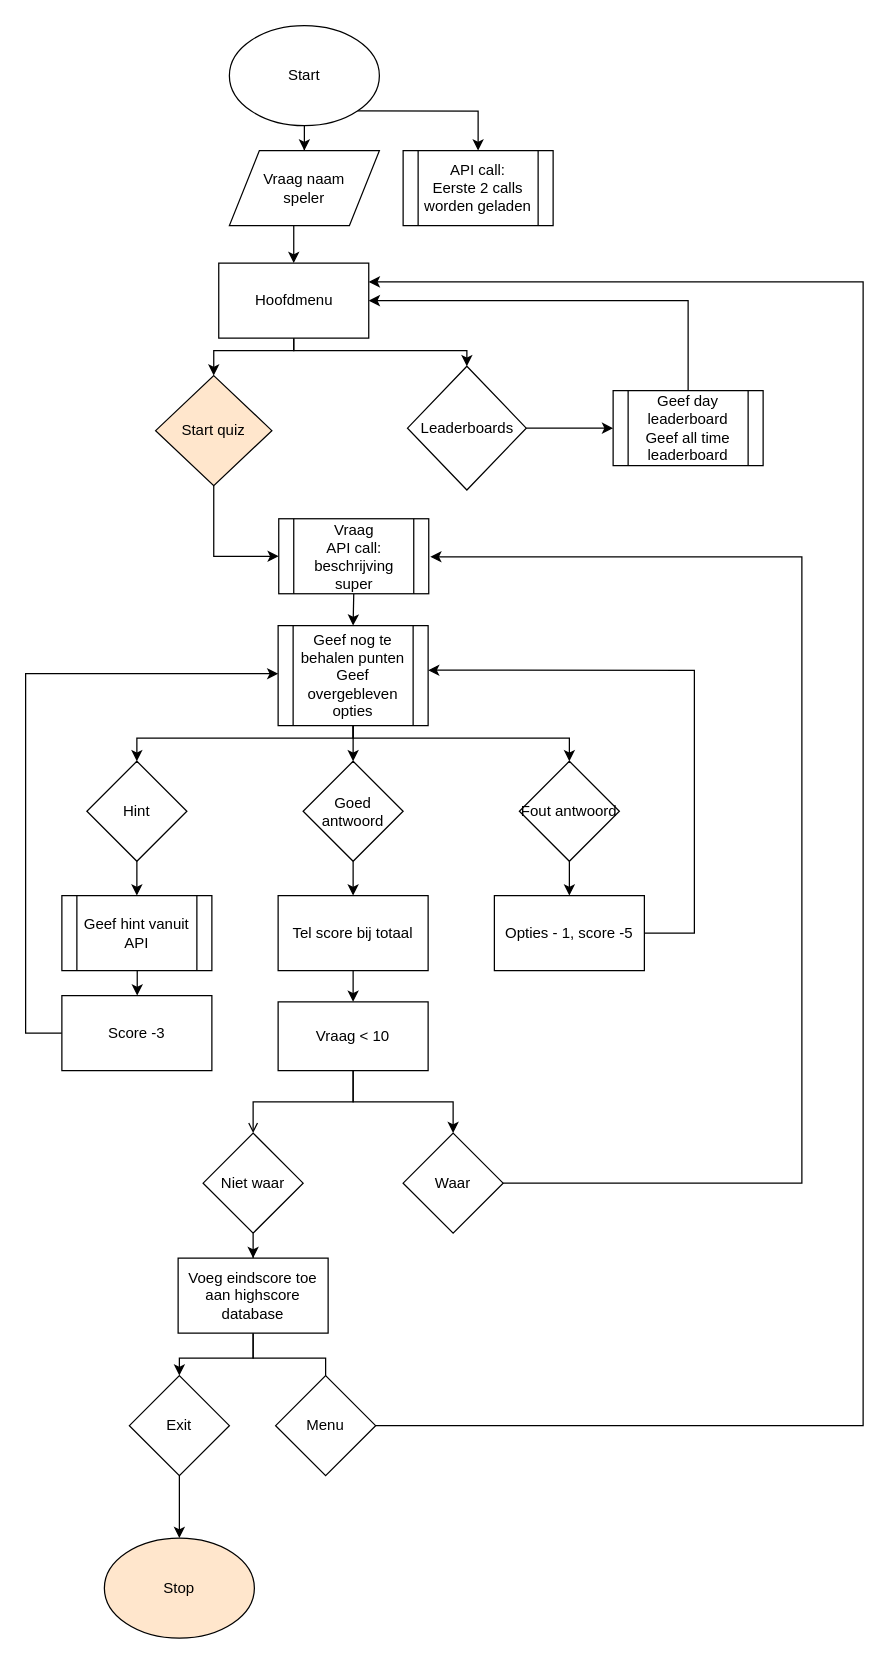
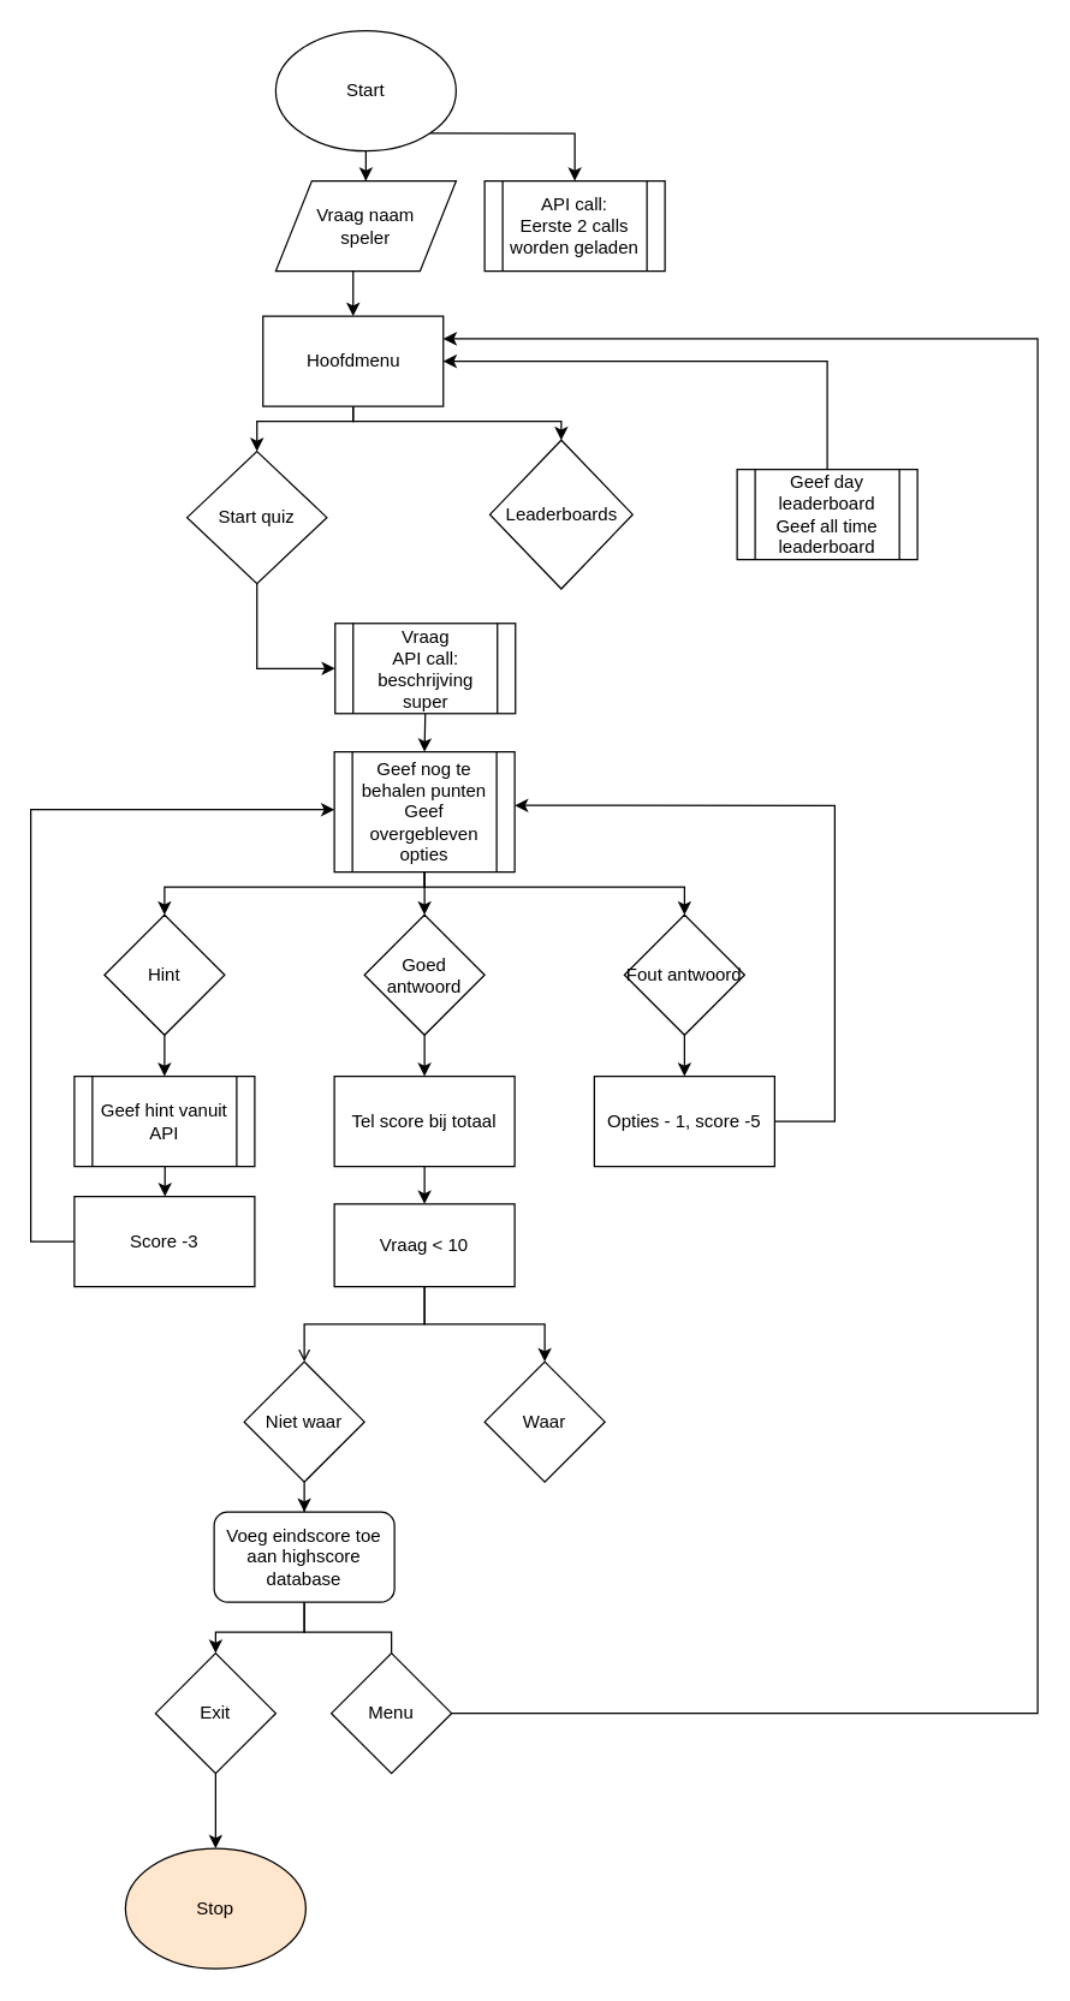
- <mxCell id="35" style="edgeStyle=orthogonalEdgeStyle;rounded=0;orthogonalLoop=1;jettySize=auto;html=1;exitX=1;exitY=0.5;exitDx=0;exitDy=0;entryX=0;entryY=0.5;entryDx=0;entryDy=0;" parent="1" source="36" target="48" edge="1"><mxGeometry relative="1" as="geometry"><mxPoint x="490.714" y="342.143" as="targetPoint" /></mxGeometry></mxCell>
- <mxCell id="34" value="Start quiz" style="rhombus;whiteSpace=wrap;html=1;fillColor=#ffe6cc;" parent="1" vertex="1"><mxGeometry x="124" y="300" width="93" height="88" as="geometry" /></mxCell>
+ <mxCell id="34" value="Start quiz" style="rhombus;whiteSpace=wrap;html=1;" parent="1" vertex="1"><mxGeometry x="124" y="300" width="93" height="88" as="geometry" /></mxCell>
- <mxCell id="23" style="edgeStyle=orthogonalEdgeStyle;rounded=0;orthogonalLoop=1;jettySize=auto;html=1;entryX=1.01;entryY=0.508;entryDx=0;entryDy=0;entryPerimeter=0;exitX=1;exitY=0.5;exitDx=0;exitDy=0;" parent="1" source="24" target="42" edge="1"><mxGeometry relative="1" as="geometry"><Array as="points"><mxPoint x="641" y="946" /><mxPoint x="641" y="445" /></Array><mxPoint x="341" y="444.5" as="targetPoint" /></mxGeometry></mxCell>
- <mxCell id="32" value="Voeg eindscore toe aan highscore database" style="rounded=0;whiteSpace=wrap;html=1;" parent="1" vertex="1"><mxGeometry x="142" y="1006" width="120" height="60" as="geometry" /></mxCell>
+ <mxCell id="32" value="Voeg eindscore toe aan highscore database" style="whiteSpace=wrap;html=1;rounded=1;" parent="1" vertex="1"><mxGeometry x="142" y="1006" width="120" height="60" as="geometry" /></mxCell>
